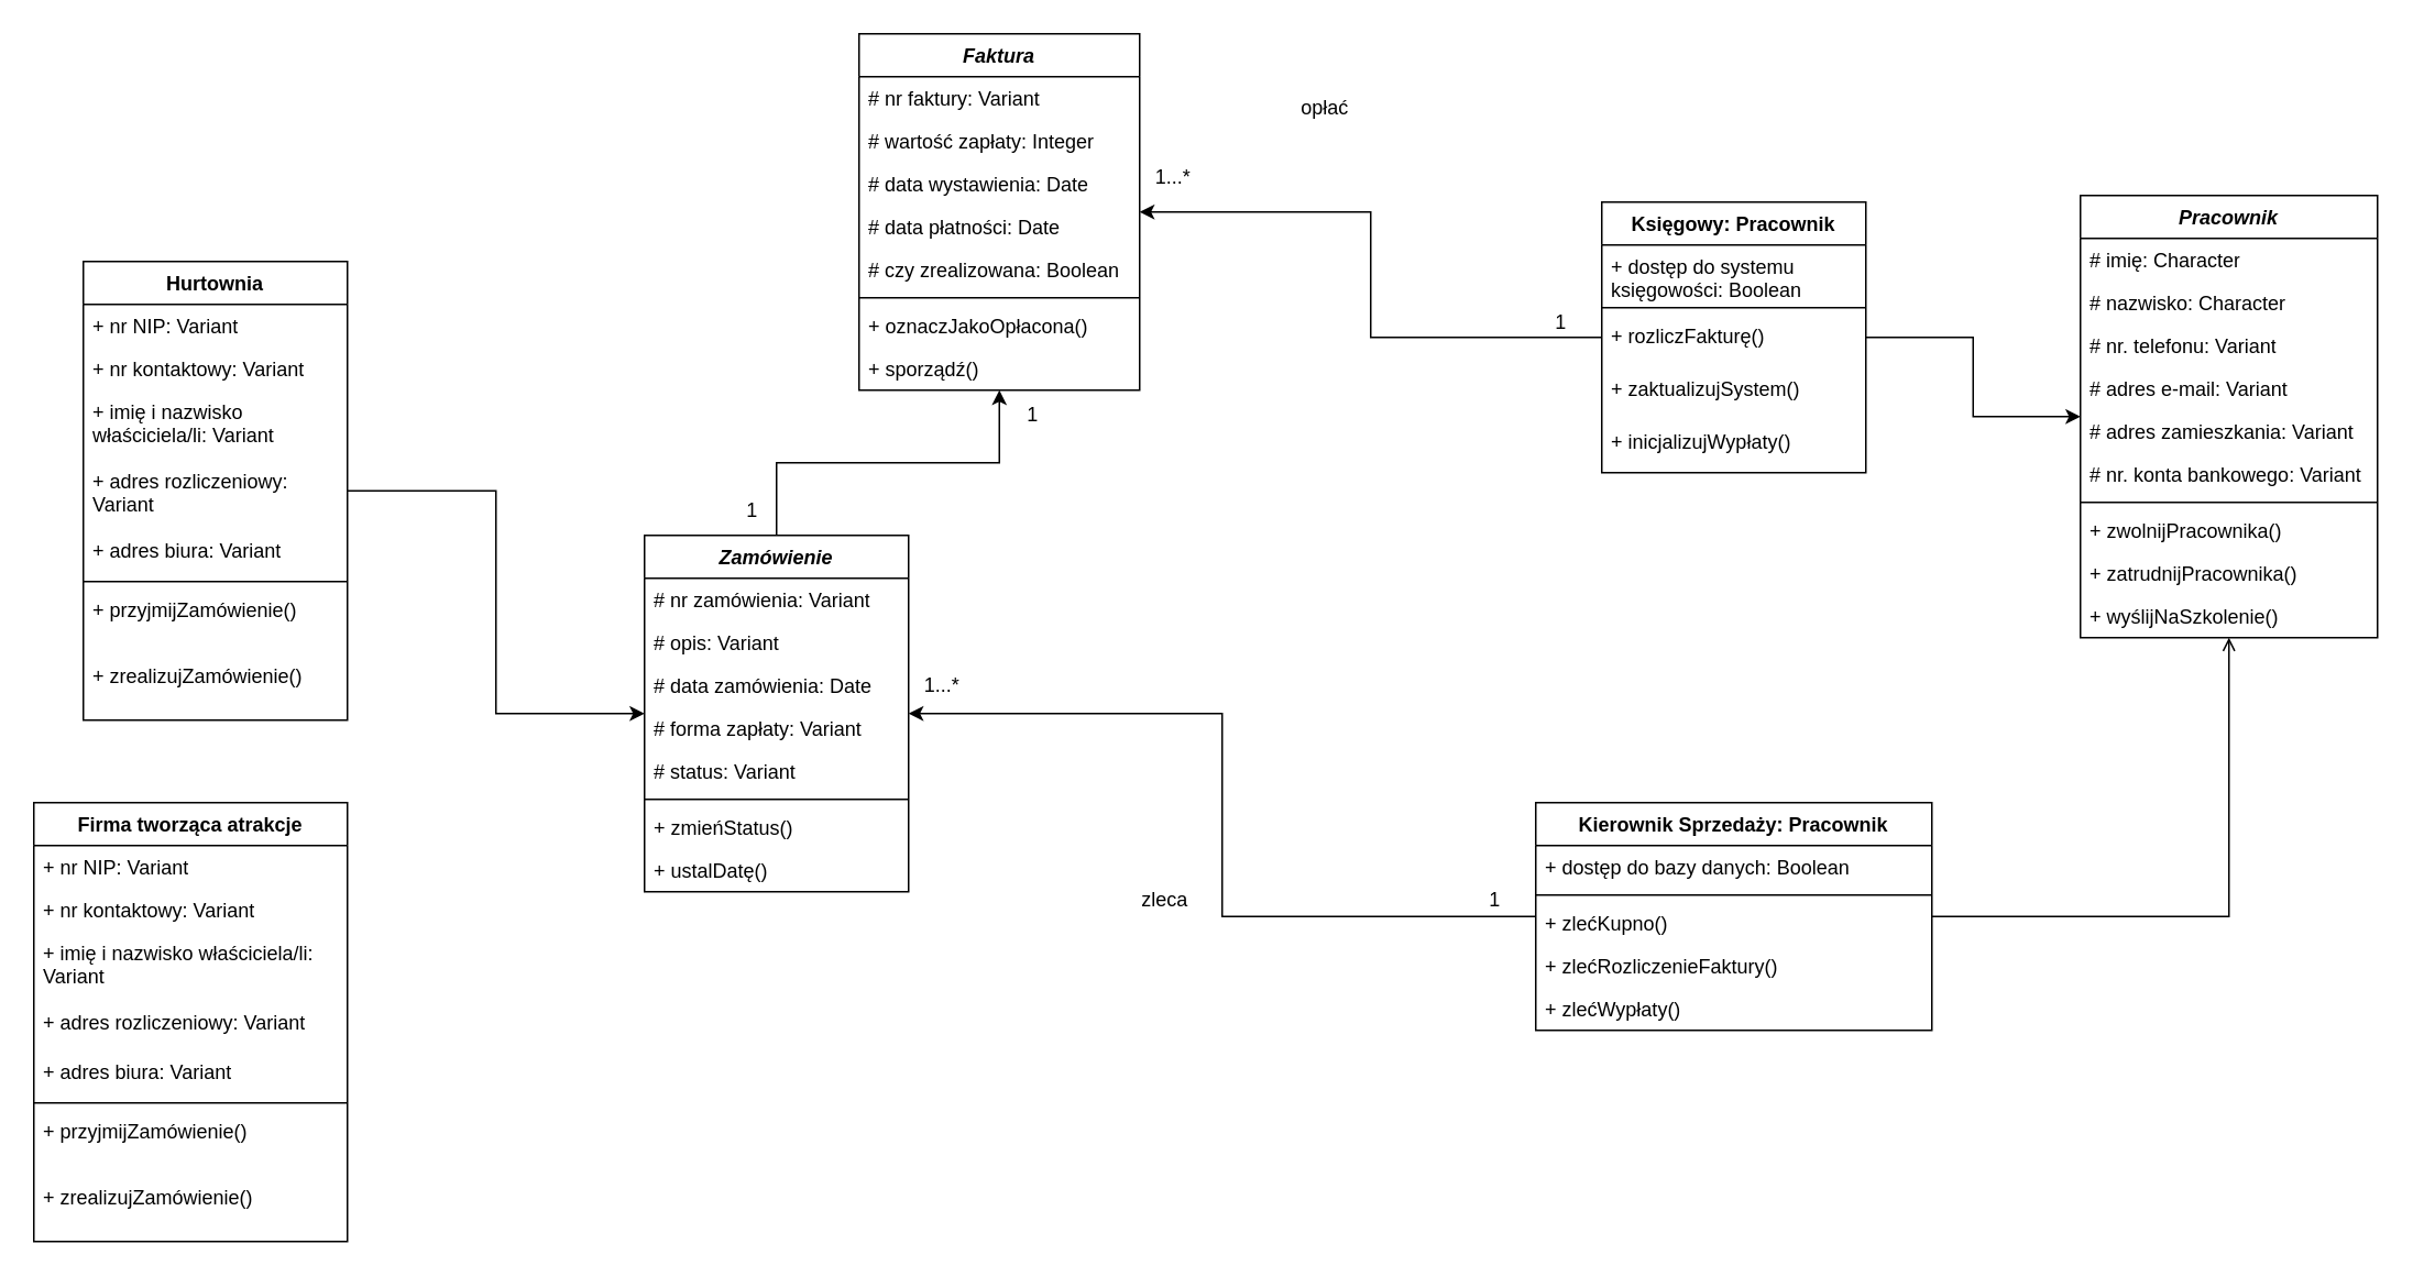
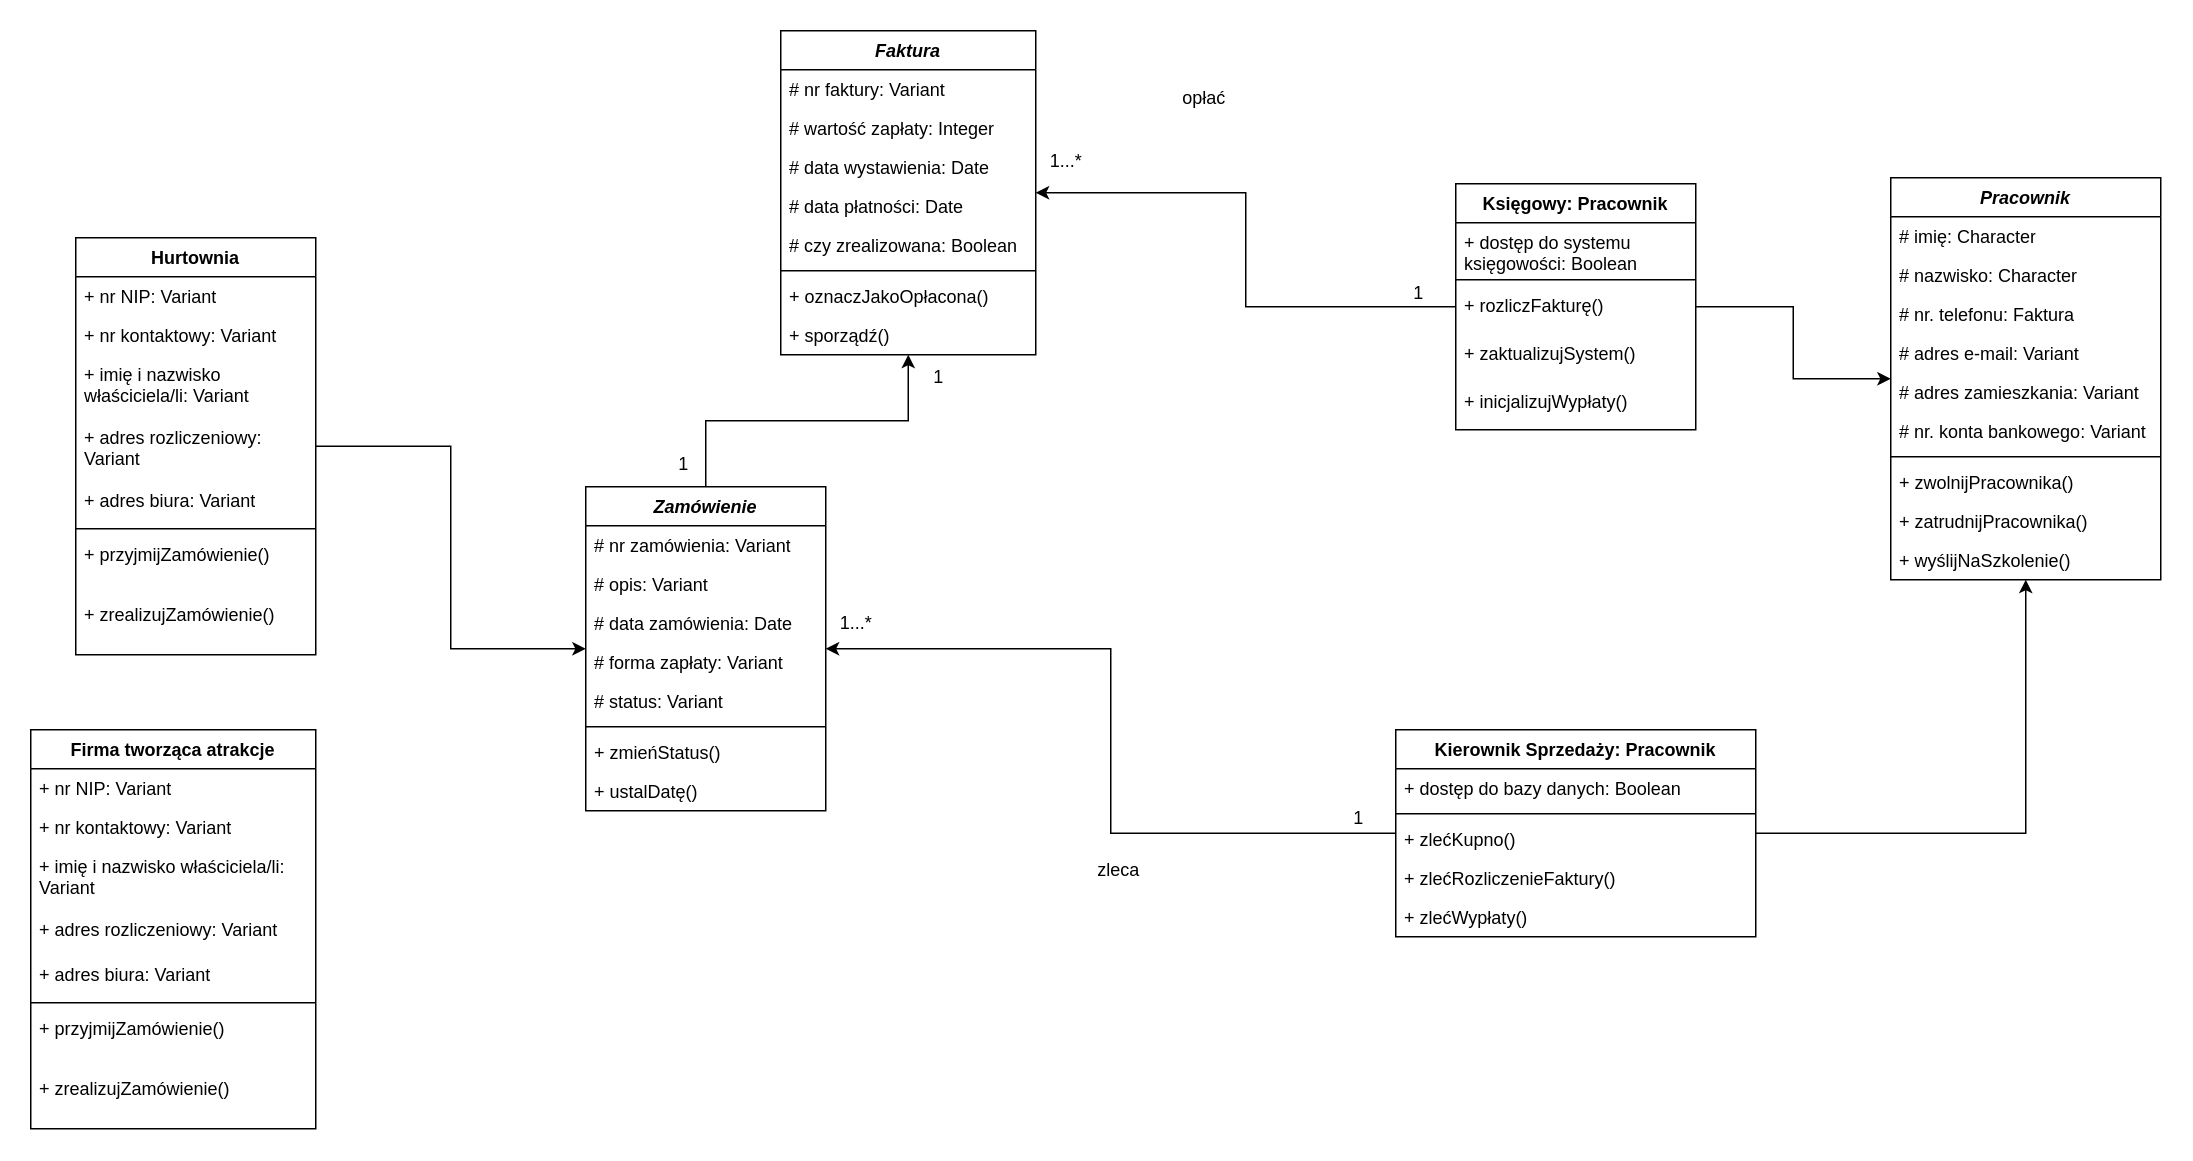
- <mxCell id="15" value="# nr. telefonu: Variant" style="text;strokeColor=none;fillColor=none;align=left;verticalAlign=top;spacingLeft=4;spacingRight=4;overflow=hidden;rotatable=0;points=[[0,0.5],[1,0.5]];portConstraint=eastwest;whiteSpace=wrap;html=1;" vertex="1" parent="12"><mxGeometry y="78" width="180" height="26" as="geometry" /></mxCell>
+ <mxCell id="15" value="# nr. telefonu: Faktura" style="text;strokeColor=none;fillColor=none;align=left;verticalAlign=top;spacingLeft=4;spacingRight=4;overflow=hidden;rotatable=0;points=[[0,0.5],[1,0.5]];portConstraint=eastwest;whiteSpace=wrap;html=1;" vertex="1" parent="12"><mxGeometry y="78" width="180" height="26" as="geometry" /></mxCell>
- <mxCell id="23" style="edgeStyle=orthogonalEdgeStyle;rounded=0;orthogonalLoop=1;jettySize=auto;html=1;endArrow=open;" edge="1" parent="1" source="25" target="12"><mxGeometry relative="1" as="geometry" /></mxCell>
+ <mxCell id="23" style="edgeStyle=orthogonalEdgeStyle;rounded=0;orthogonalLoop=1;jettySize=auto;html=1;" edge="1" parent="1" source="25" target="12"><mxGeometry relative="1" as="geometry" /></mxCell>
- <mxCell id="56" value="zleca" style="text;html=1;align=center;verticalAlign=middle;resizable=0;points=[];autosize=1;strokeColor=none;fillColor=none;" vertex="1" parent="1"><mxGeometry x="680" y="530" width="50" height="30" as="geometry" /></mxCell>
+ <mxCell id="56" value="zleca" style="text;html=1;align=center;verticalAlign=middle;resizable=0;points=[];autosize=1;strokeColor=none;fillColor=none;" vertex="1" parent="1"><mxGeometry x="720" y="565" width="50" height="30" as="geometry" /></mxCell>
